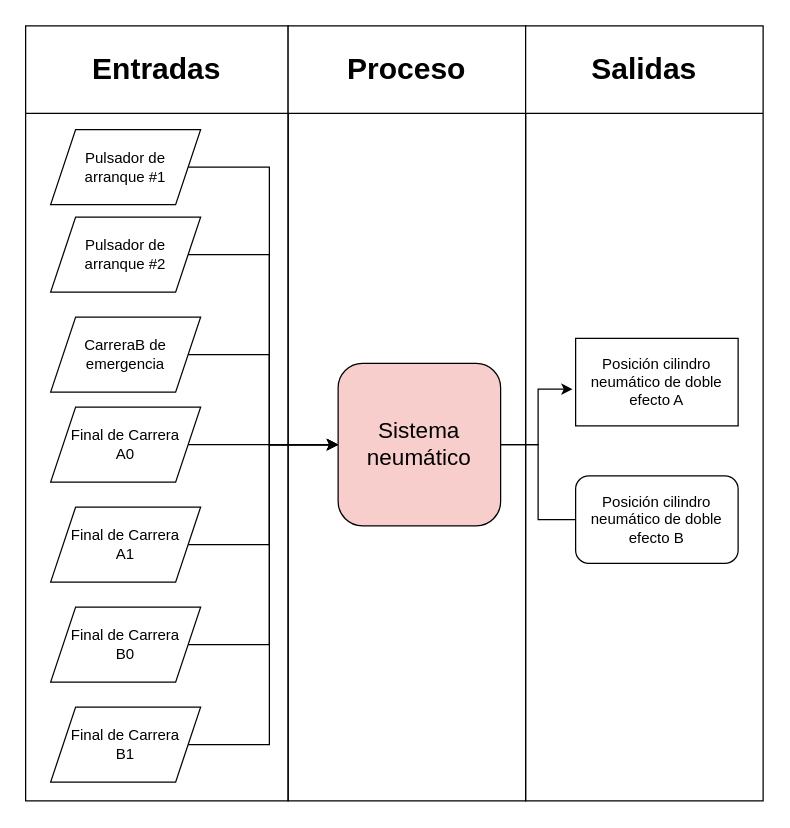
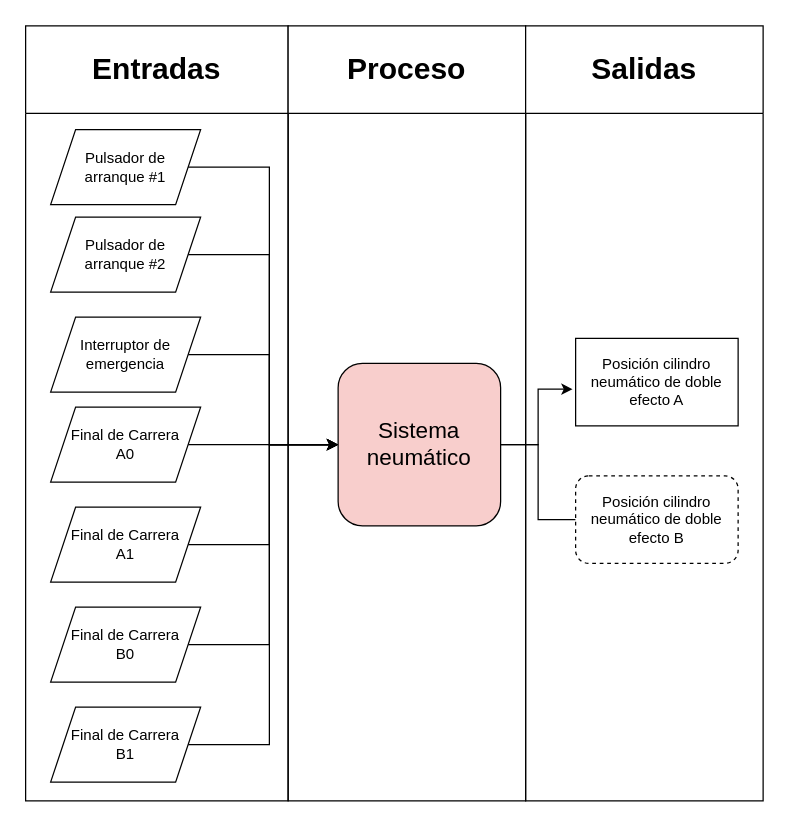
- <mxCell id="15" value="CarreraB de emergencia" style="shape=parallelogram;perimeter=parallelogramPerimeter;whiteSpace=wrap;html=1;fixedSize=1;" vertex="1" parent="1"><mxGeometry x="40" y="253" width="120" height="60" as="geometry" /></mxCell>
+ <mxCell id="15" value="Interruptor de emergencia" style="shape=parallelogram;perimeter=parallelogramPerimeter;whiteSpace=wrap;html=1;fixedSize=1;" vertex="1" parent="1"><mxGeometry x="40" y="253" width="120" height="60" as="geometry" /></mxCell>
- <mxCell id="20" value="Posición cilindro neumático de doble efecto B" style="rounded=1;whiteSpace=wrap;html=1;" vertex="1" parent="1"><mxGeometry x="460" y="380" width="130" height="70" as="geometry" /></mxCell>
+ <mxCell id="20" value="Posición cilindro neumático de doble efecto B" style="rounded=1;whiteSpace=wrap;html=1;dashed=1;" vertex="1" parent="1"><mxGeometry x="460" y="380" width="130" height="70" as="geometry" /></mxCell>
